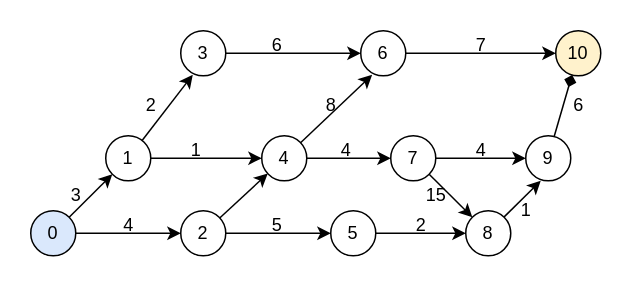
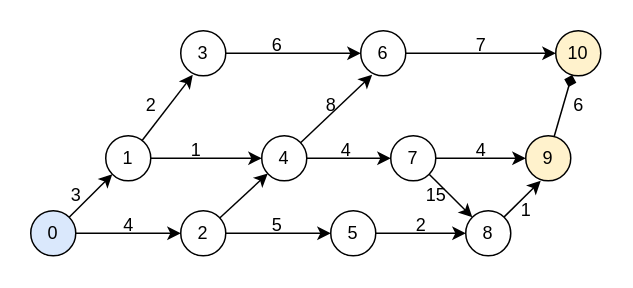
- <mxCell id="26" value="9" style="ellipse;whiteSpace=wrap;html=1;aspect=fixed;" vertex="1" parent="1"><mxGeometry x="350" y="90" width="30" height="30" as="geometry" /></mxCell>
+ <mxCell id="26" value="9" style="ellipse;whiteSpace=wrap;html=1;aspect=fixed;fillColor=#fff2cc;" vertex="1" parent="1"><mxGeometry x="350" y="90" width="30" height="30" as="geometry" /></mxCell>
